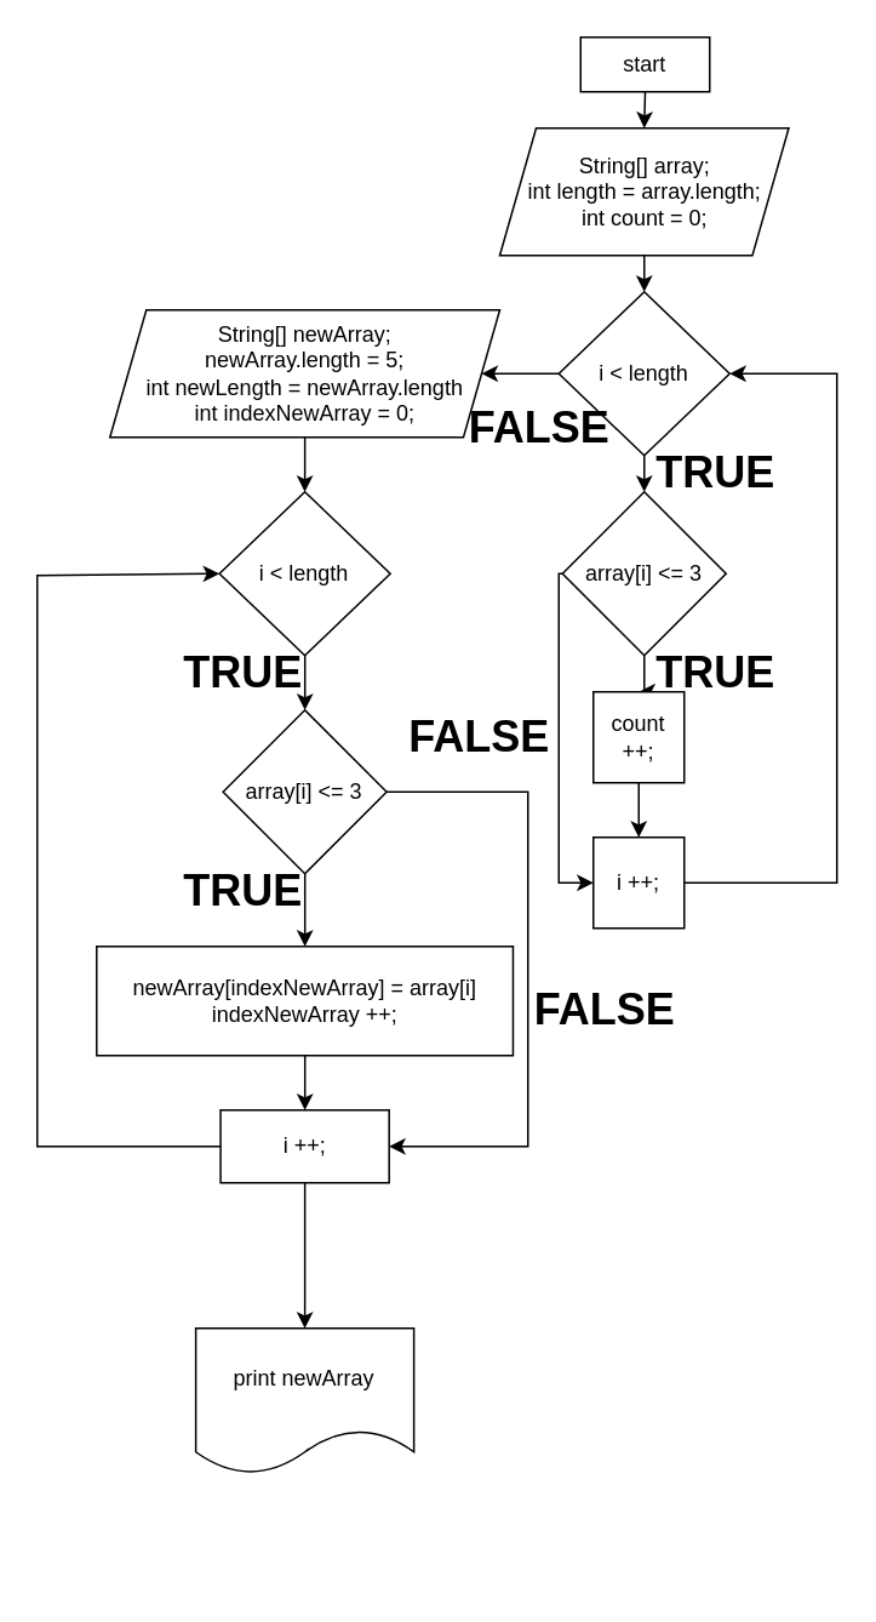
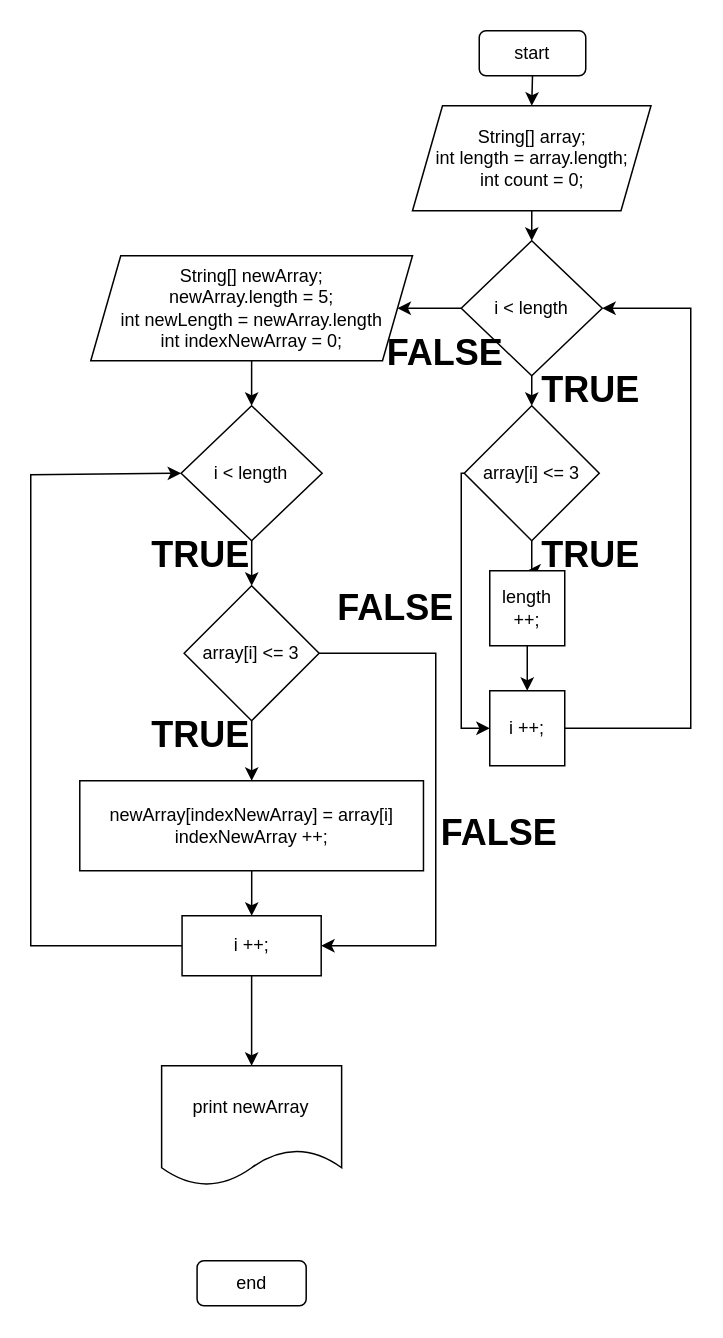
- <mxCell id="3" value="start" style="whiteSpace=wrap;html=1;rounded=0;" vertex="1" parent="1"><mxGeometry x="319" y="20" width="71" height="30" as="geometry" /></mxCell>
+ <mxCell id="3" value="start" style="rounded=1;whiteSpace=wrap;html=1;" vertex="1" parent="1"><mxGeometry x="319" y="20" width="71" height="30" as="geometry" /></mxCell>
- <mxCell id="14" value="count ++;" style="whiteSpace=wrap;html=1;aspect=fixed;" vertex="1" parent="1"><mxGeometry x="326" y="380" width="50" height="50" as="geometry" /></mxCell>
+ <mxCell id="14" value="length ++;" style="whiteSpace=wrap;html=1;aspect=fixed;" vertex="1" parent="1"><mxGeometry x="326" y="380" width="50" height="50" as="geometry" /></mxCell>
- <mxCell id="35" value="print newArray" style="shape=document;whiteSpace=wrap;html=1;boundedLbl=1;" vertex="1" parent="1"><mxGeometry x="107.25" y="730" width="120" height="80" as="geometry" /></mxCell>
+ <mxCell id="35" value="print newArray" style="shape=document;whiteSpace=wrap;html=1;boundedLbl=1;" vertex="1" parent="1"><mxGeometry x="107.25" y="710" width="120" height="80" as="geometry" /></mxCell>
+ <mxCell id="36" value="end" style="rounded=1;whiteSpace=wrap;html=1;" vertex="1" parent="1"><mxGeometry x="130.89" y="840" width="72.74" height="30" as="geometry" /></mxCell>
